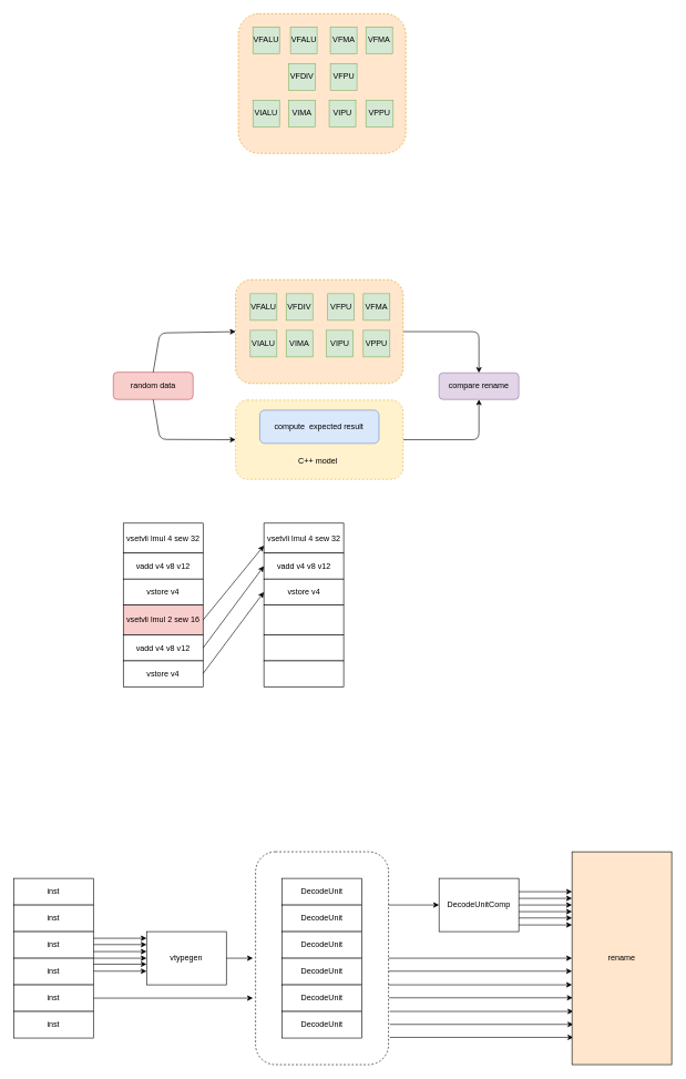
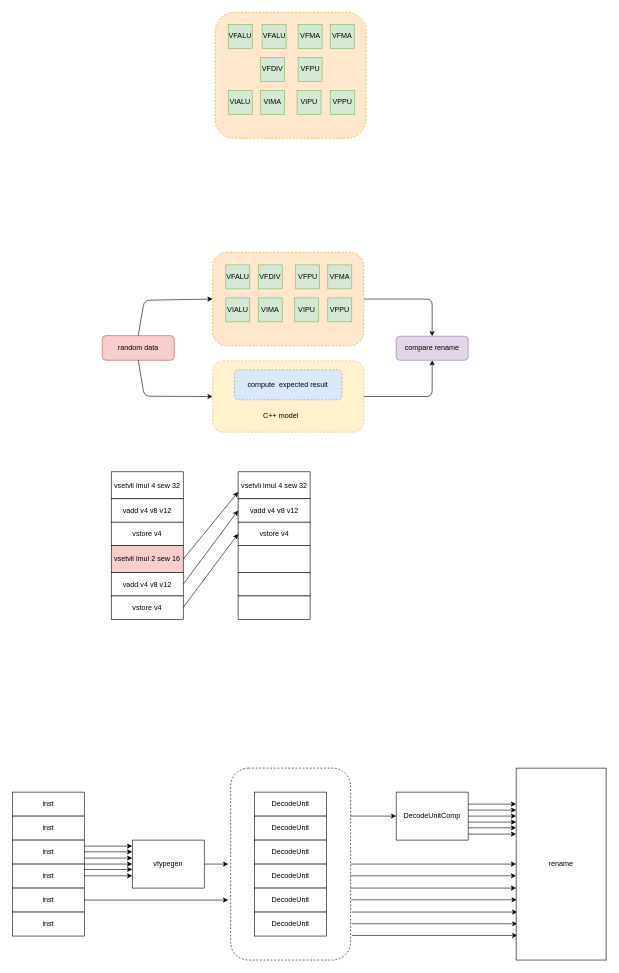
- <mxCell id="26" value="compute &amp;nbsp;expected result" style="rounded=1;whiteSpace=wrap;html=1;fillColor=#dae8fc;strokeColor=#6c8ebf;" parent="1" vertex="1"><mxGeometry x="390.37" y="616" width="179.25" height="50" as="geometry" /></mxCell>
+ <mxCell id="26" value="compute &amp;nbsp;expected result" style="rounded=1;whiteSpace=wrap;html=1;fillColor=#dae8fc;strokeColor=#6c8ebf;dashed=1;" parent="1" vertex="1"><mxGeometry x="390.37" y="616" width="179.25" height="50" as="geometry" /></mxCell>
- <mxCell id="28" value="C++ model" style="text;html=1;strokeColor=none;fillColor=none;align=center;verticalAlign=middle;whiteSpace=wrap;rounded=0;" parent="1" vertex="1"><mxGeometry x="444" y="678" width="68" height="30" as="geometry" /></mxCell>
+ <mxCell id="28" value="C++ model" style="text;html=1;strokeColor=none;fillColor=none;align=center;verticalAlign=middle;whiteSpace=wrap;rounded=0;" parent="1" vertex="1"><mxGeometry x="434" y="678" width="68" height="30" as="geometry" /></mxCell>
- <mxCell id="83" value="rename" style="rounded=0;whiteSpace=wrap;html=1;fillColor=#ffe6cc;" vertex="1" parent="1"><mxGeometry x="860" y="1280" width="150" height="320" as="geometry" /></mxCell>
+ <mxCell id="83" value="rename" style="rounded=0;whiteSpace=wrap;html=1;" vertex="1" parent="1"><mxGeometry x="860" y="1280" width="150" height="320" as="geometry" /></mxCell>
